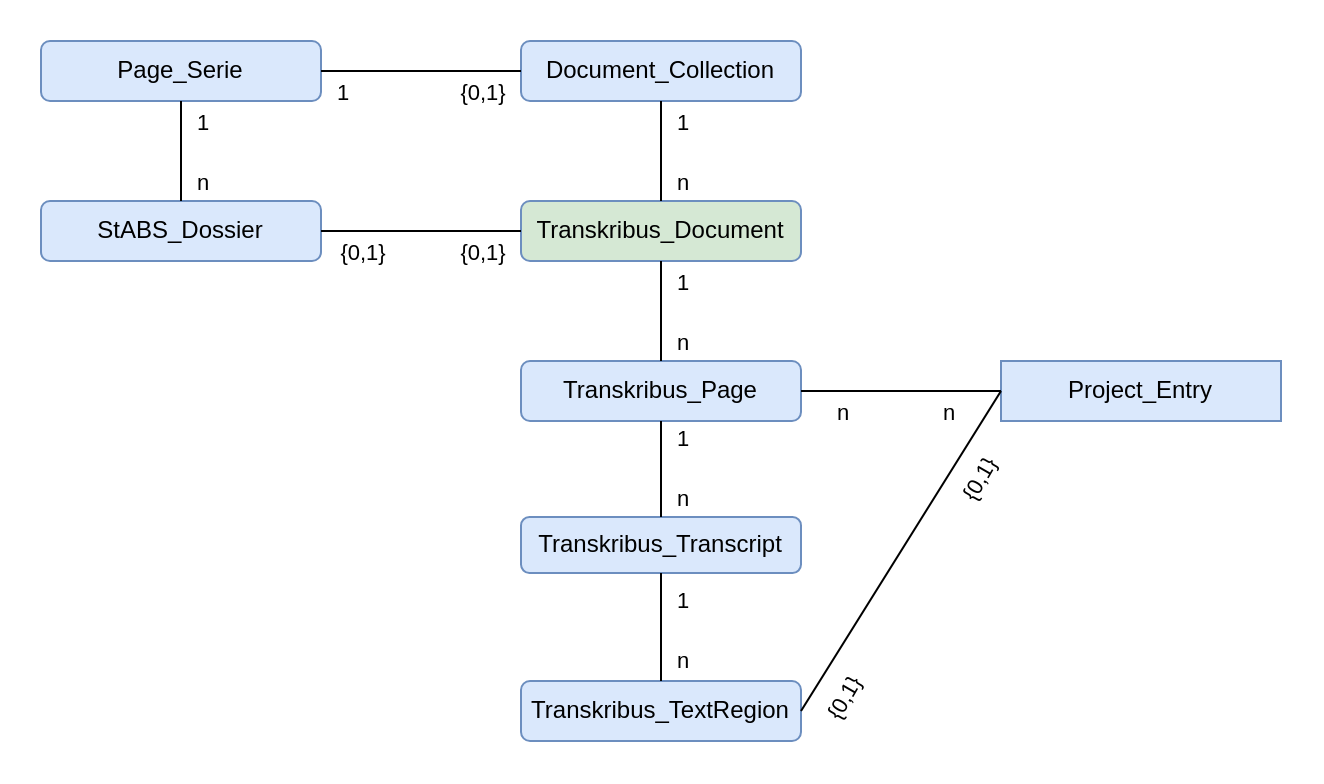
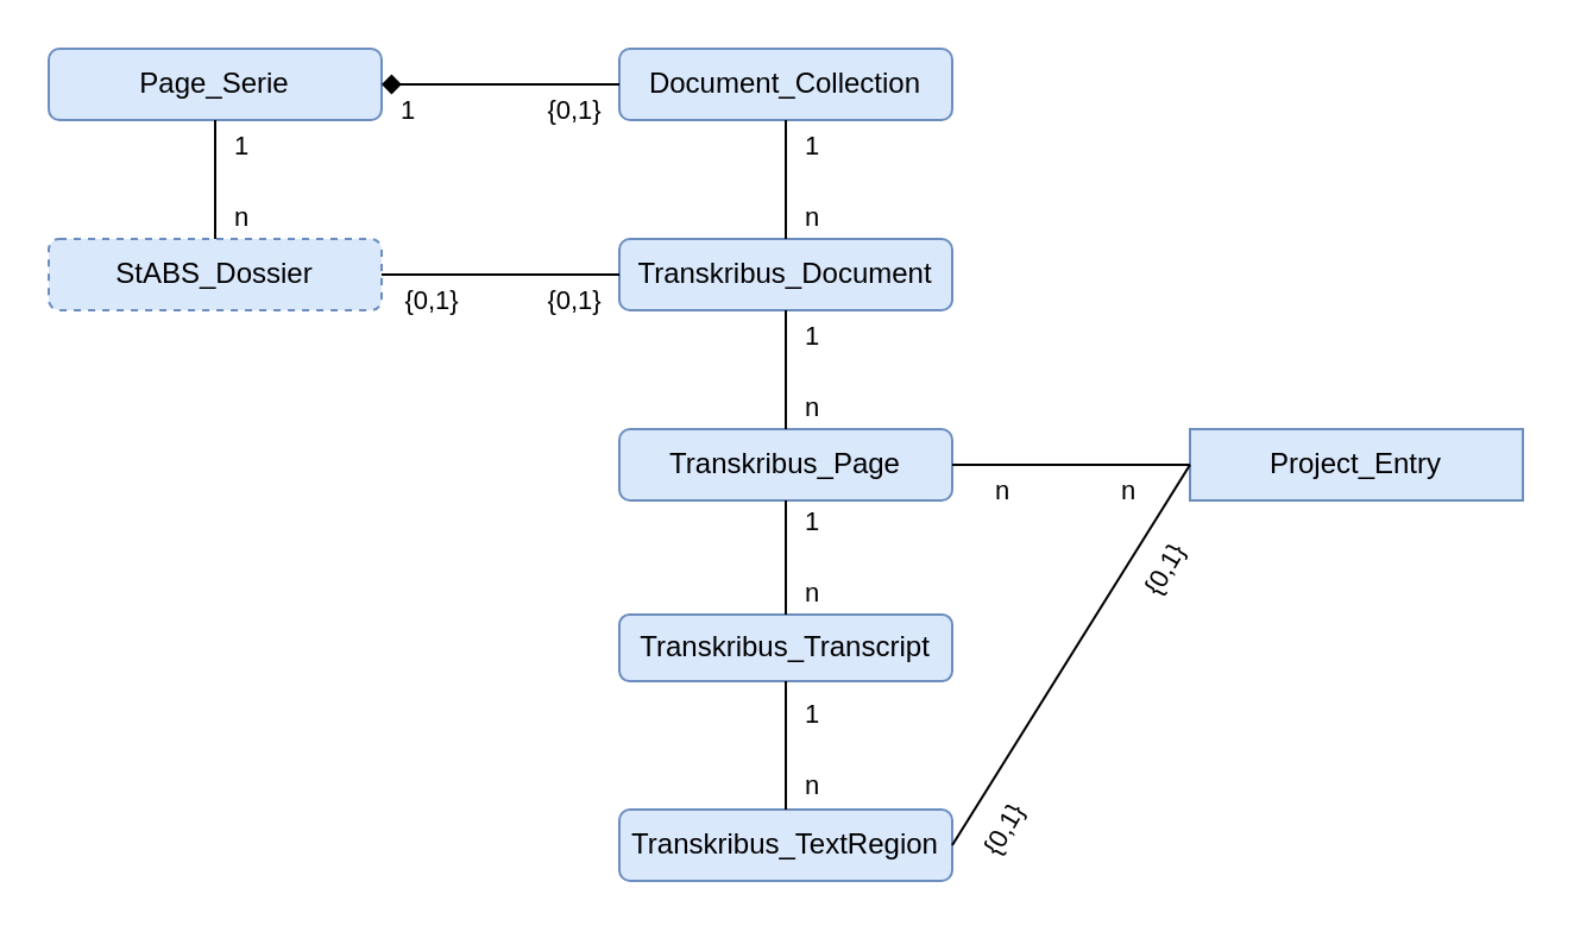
- <mxCell id="12" value="" style="endArrow=none;html=1;rounded=0;entryX=1;entryY=0.5;entryDx=0;entryDy=0;exitX=0;exitY=0.5;exitDx=0;exitDy=0;" parent="1" source="4" target="2" edge="1"><mxGeometry width="50" height="50" relative="1" as="geometry"><mxPoint x="100" y="110" as="sourcePoint" /><mxPoint x="100" y="60" as="targetPoint" /></mxGeometry></mxCell>
+ <mxCell id="12" value="" style="endArrow=diamond;html=1;rounded=0;entryX=1;entryY=0.5;entryDx=0;entryDy=0;exitX=0;exitY=0.5;exitDx=0;exitDy=0;" parent="1" source="4" target="2" edge="1"><mxGeometry width="50" height="50" relative="1" as="geometry"><mxPoint x="100" y="110" as="sourcePoint" /><mxPoint x="100" y="60" as="targetPoint" /></mxGeometry></mxCell>
- <mxCell id="3" value="StABS_Dossier" style="rounded=1;whiteSpace=wrap;html=1;fillColor=#dae8fc;strokeColor=#6c8ebf;" parent="1" vertex="1"><mxGeometry x="20" y="100" width="140" height="30" as="geometry" /></mxCell>
+ <mxCell id="3" value="StABS_Dossier" style="rounded=1;whiteSpace=wrap;html=1;fillColor=#dae8fc;strokeColor=#6c8ebf;dashed=1;" parent="1" vertex="1"><mxGeometry x="20" y="100" width="140" height="30" as="geometry" /></mxCell>
- <mxCell id="5" value="Transkribus_Document" style="rounded=1;whiteSpace=wrap;html=1;fillColor=#d5e8d4;strokeColor=#6c8ebf;" parent="1" vertex="1"><mxGeometry x="260" y="100" width="140" height="30" as="geometry" /></mxCell>
+ <mxCell id="5" value="Transkribus_Document" style="rounded=1;whiteSpace=wrap;html=1;fillColor=#dae8fc;strokeColor=#6c8ebf;" parent="1" vertex="1"><mxGeometry x="260" y="100" width="140" height="30" as="geometry" /></mxCell>
